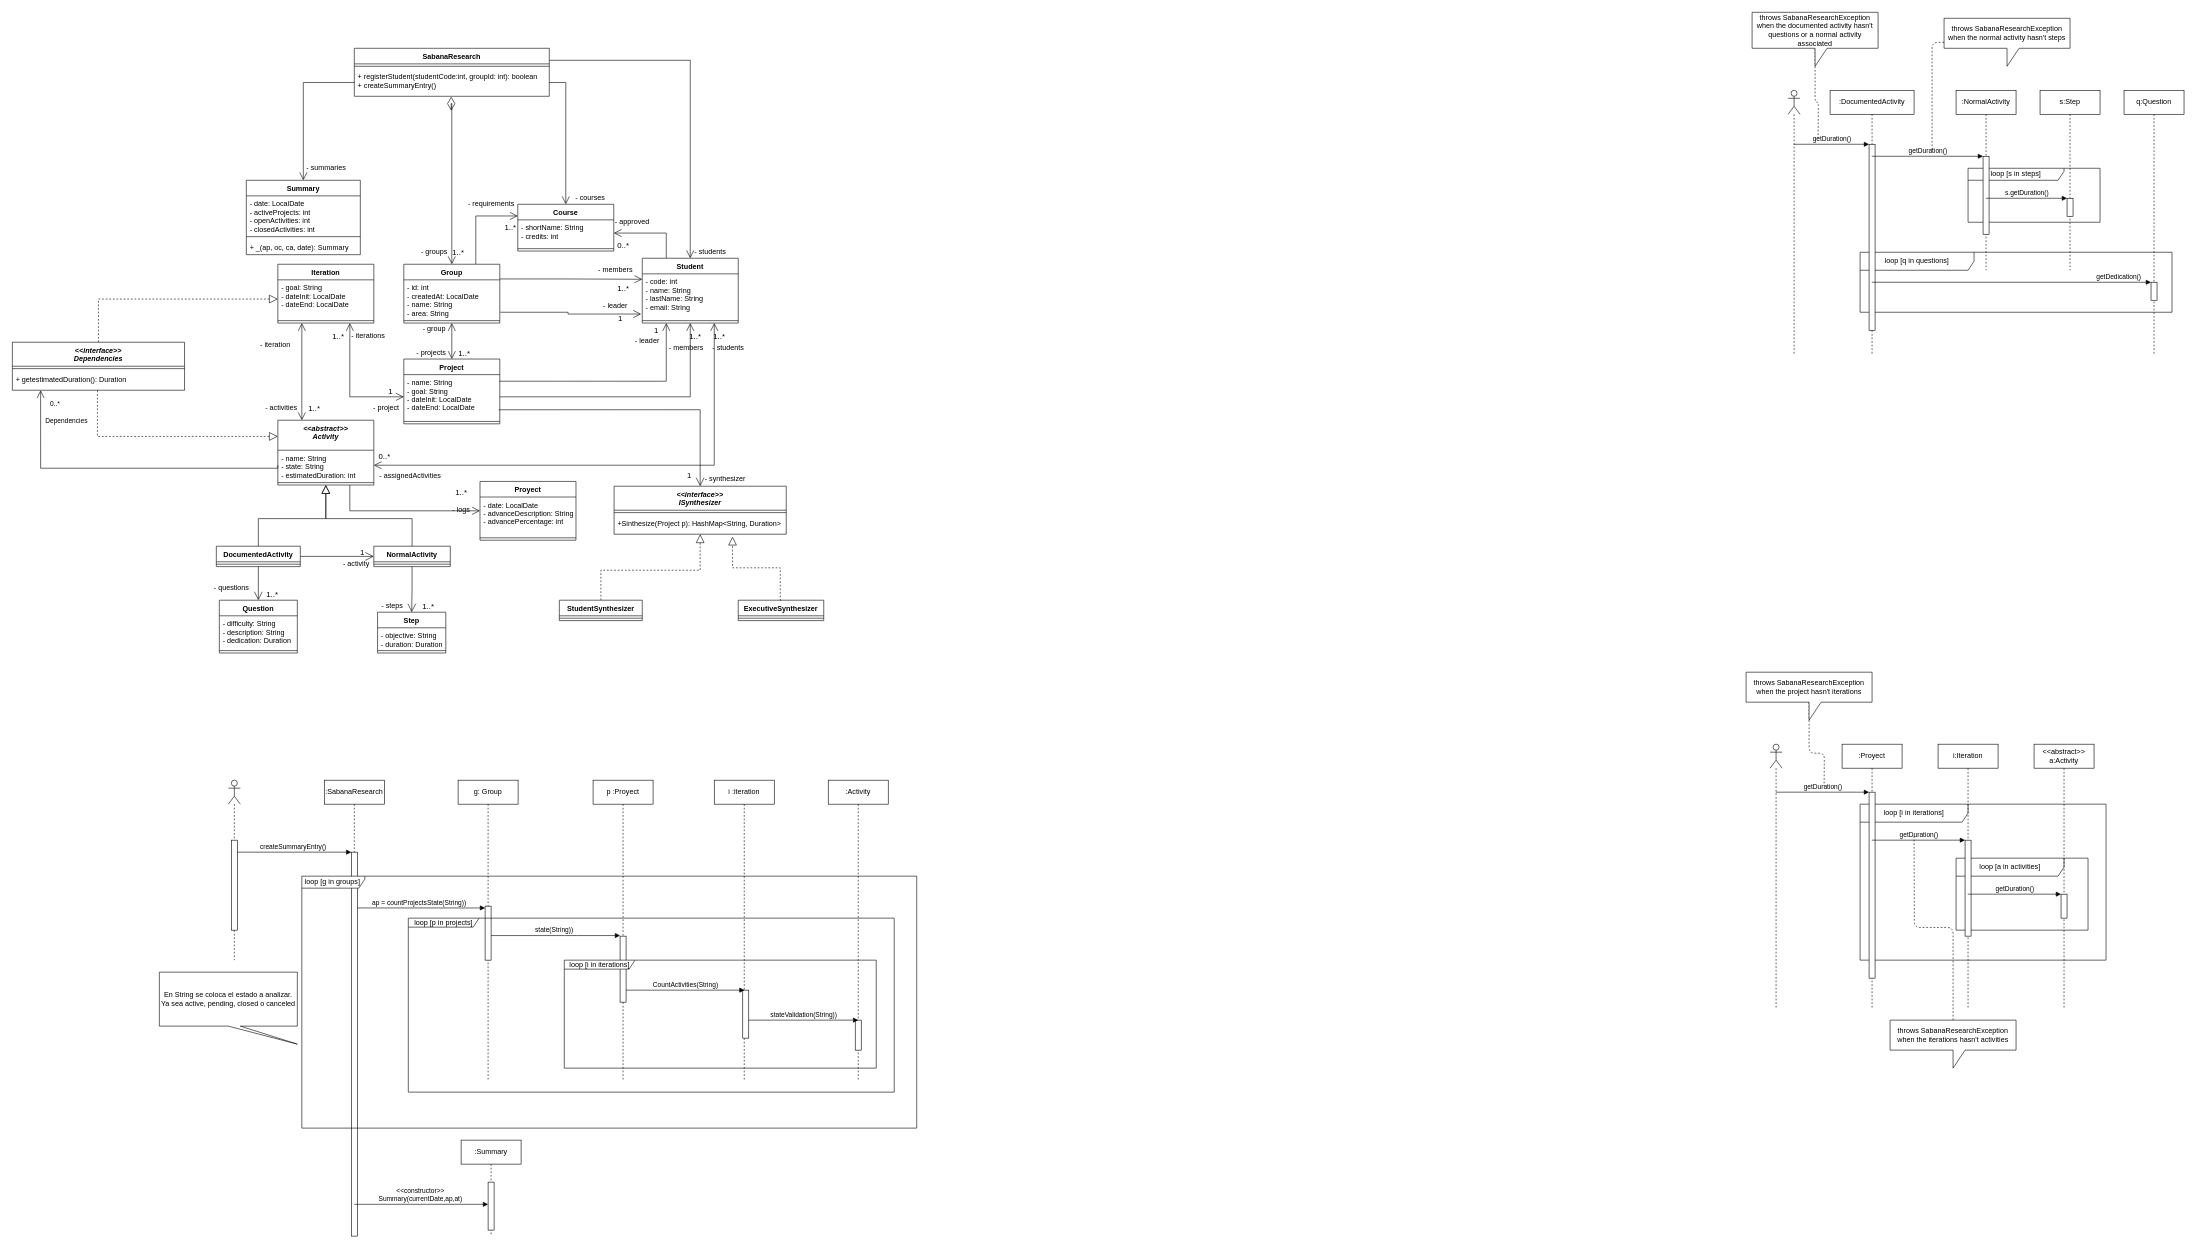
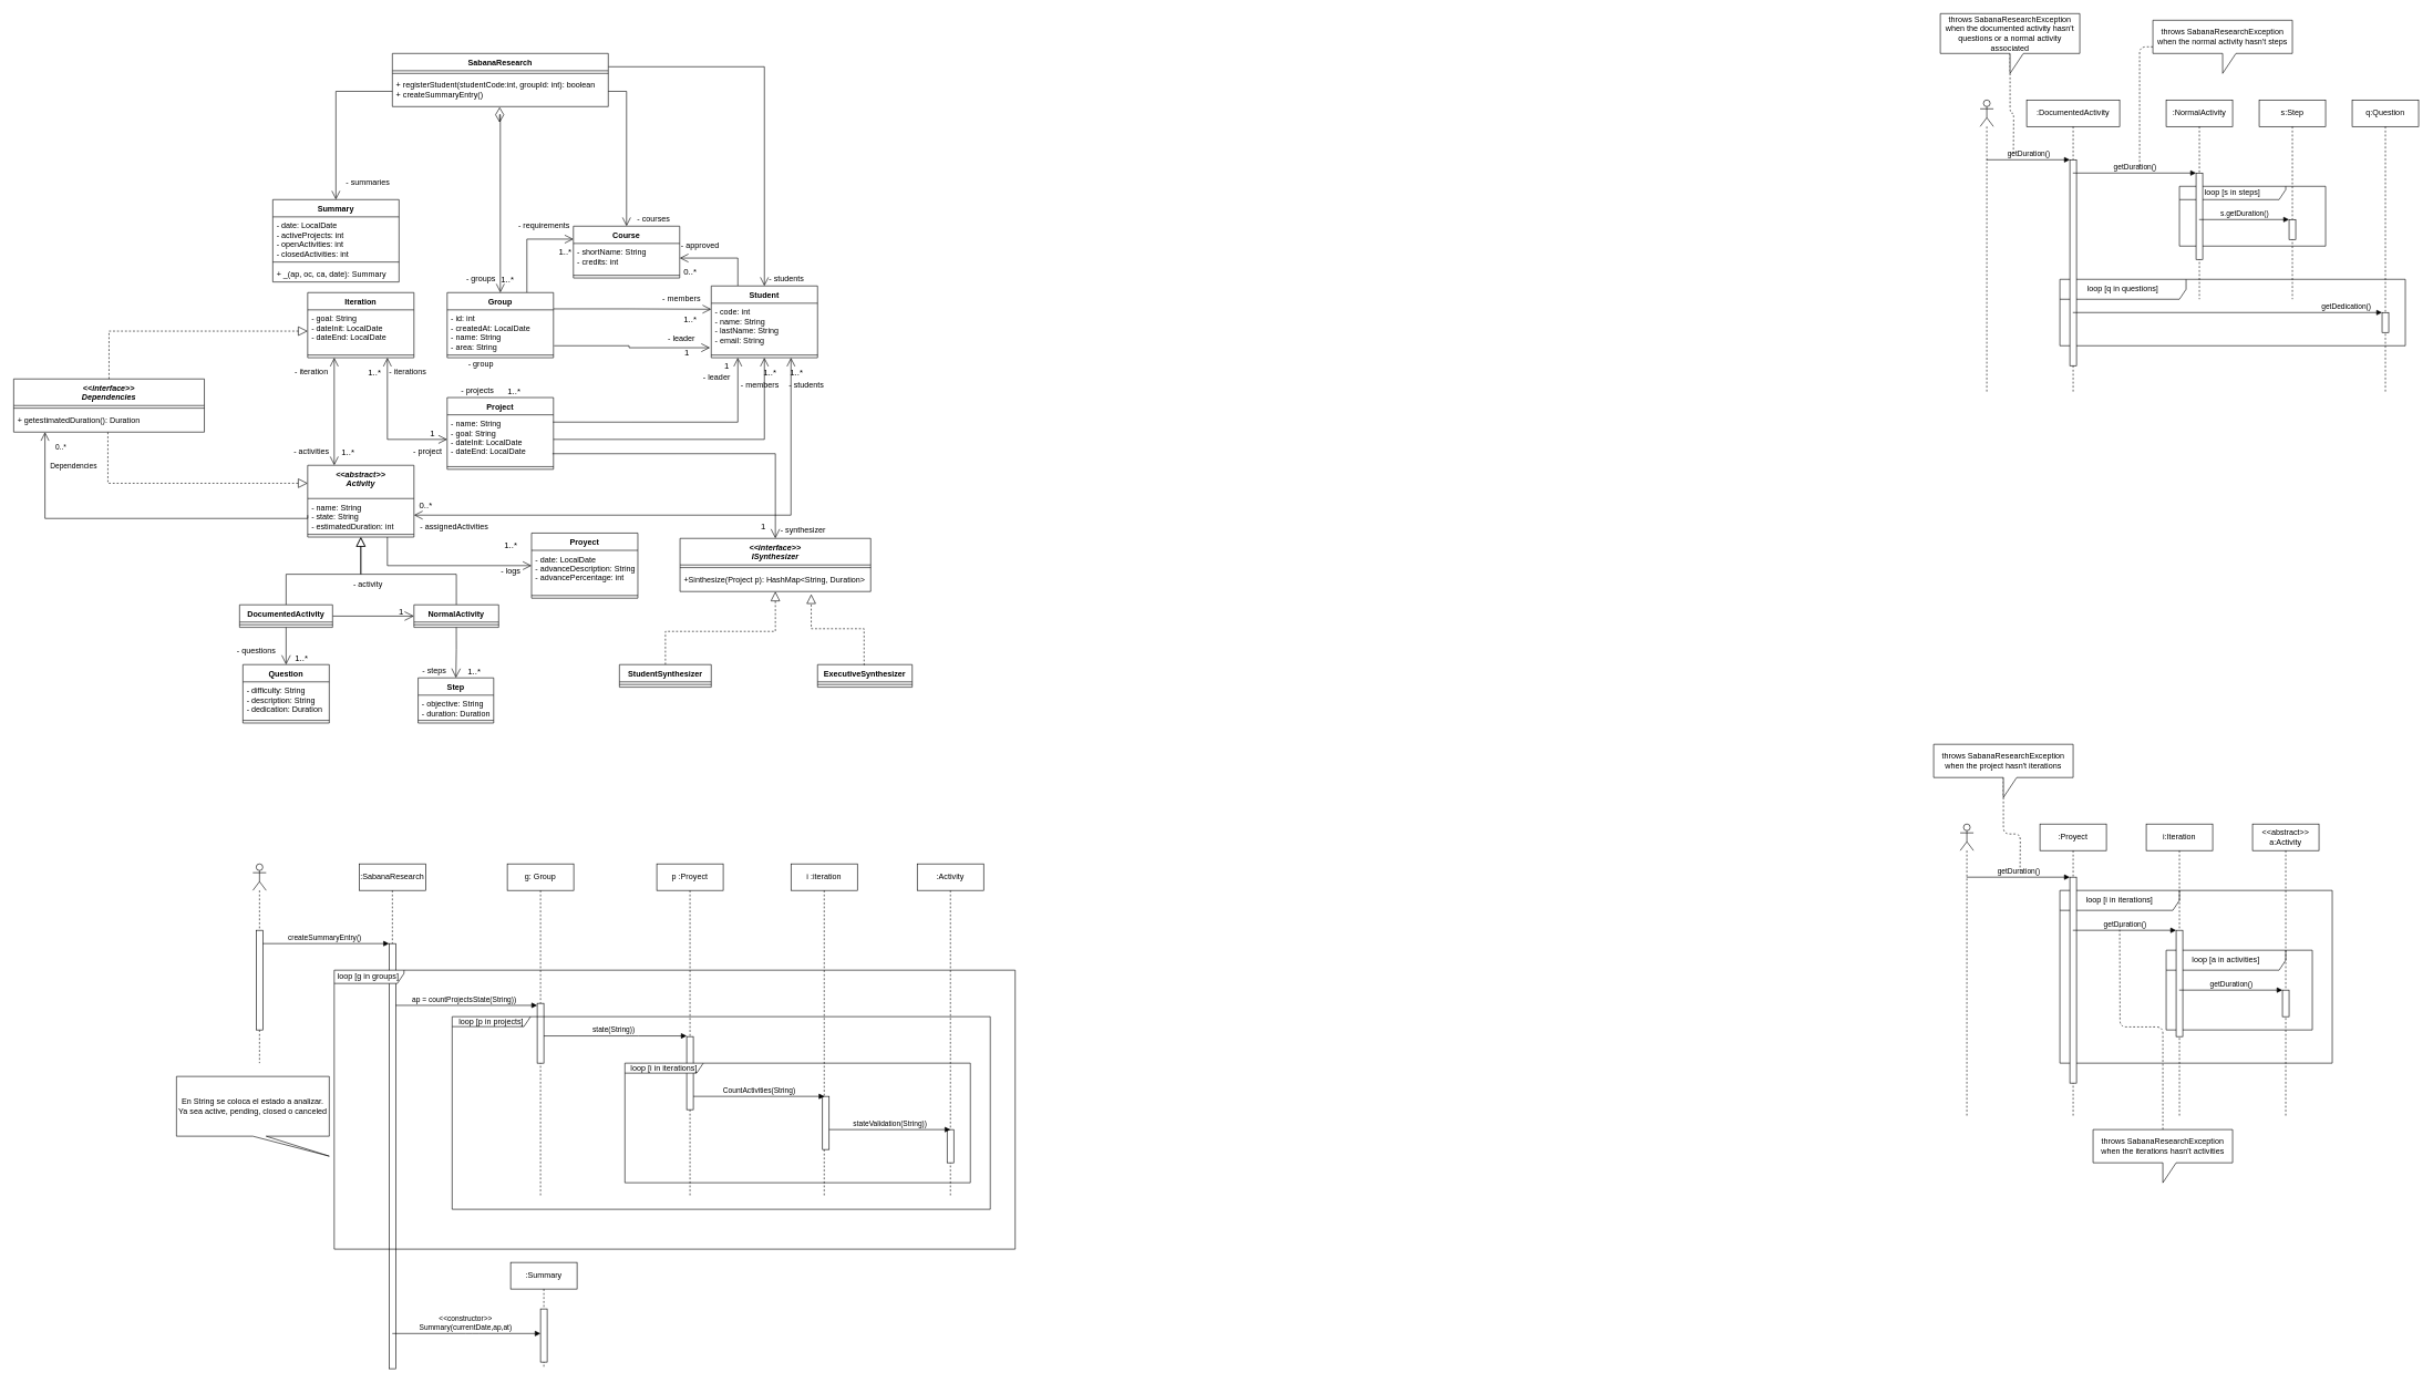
- <mxCell id="84" value="- summaries" style="text;html=1;align=center;verticalAlign=middle;resizable=0;points=[];autosize=1;strokeWidth=1;fontSize=12;" parent="1" vertex="1"><mxGeometry x="502.5" y="270" width="80" height="20" as="geometry" /></mxCell>
+ <mxCell id="84" value="- summaries" style="text;html=1;align=center;verticalAlign=middle;resizable=0;points=[];autosize=1;strokeWidth=1;fontSize=12;" parent="1" vertex="1"><mxGeometry x="512.5" y="265" width="80" height="20" as="geometry" /></mxCell>
- <mxCell id="55" style="edgeStyle=orthogonalEdgeStyle;rounded=0;orthogonalLoop=1;jettySize=auto;html=1;exitX=0.5;exitY=1;exitDx=0;exitDy=0;endArrow=open;endFill=0;endSize=11;startArrow=open;startFill=0;startSize=11;" parent="1" source="56" target="64" edge="1"><mxGeometry relative="1" as="geometry" /></mxCell>
- <mxCell id="89" value="- iteration" style="text;html=1;align=center;verticalAlign=middle;resizable=0;points=[];autosize=1;strokeWidth=1;fontSize=12;" parent="1" vertex="1"><mxGeometry x="422.5" y="565" width="70" height="20" as="geometry" /></mxCell>
+ <mxCell id="89" value="- iteration" style="text;html=1;align=center;verticalAlign=middle;resizable=0;points=[];autosize=1;strokeWidth=1;fontSize=12;" parent="1" vertex="1"><mxGeometry x="432.5" y="550" width="70" height="20" as="geometry" /></mxCell>
- <mxCell id="91" value="- logs" style="text;html=1;align=center;verticalAlign=middle;resizable=0;points=[];autosize=1;strokeWidth=1;fontSize=12;" parent="1" vertex="1"><mxGeometry x="747.5" y="840" width="40" height="20" as="geometry" /></mxCell>
+ <mxCell id="91" value="- logs" style="text;html=1;align=center;verticalAlign=middle;resizable=0;points=[];autosize=1;strokeWidth=1;fontSize=12;" parent="1" vertex="1"><mxGeometry x="747.5" y="850" width="40" height="20" as="geometry" /></mxCell>
- <mxCell id="132" value="- activity" style="text;html=1;align=center;verticalAlign=middle;resizable=0;points=[];autosize=1;strokeWidth=1;fontSize=12;" parent="1" vertex="1"><mxGeometry x="562.5" y="930" width="60" height="20" as="geometry" /></mxCell>
+ <mxCell id="132" value="- activity" style="text;html=1;align=center;verticalAlign=middle;resizable=0;points=[];autosize=1;strokeWidth=1;fontSize=12;" parent="1" vertex="1"><mxGeometry x="522.5" y="870" width="60" height="20" as="geometry" /></mxCell>
